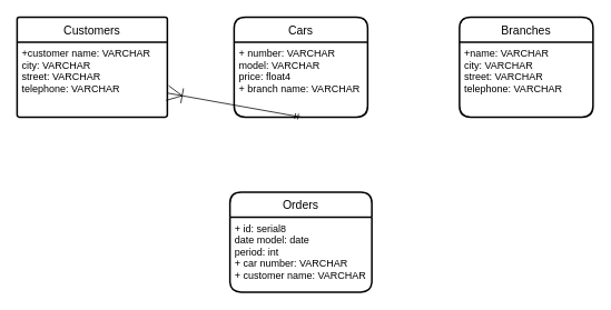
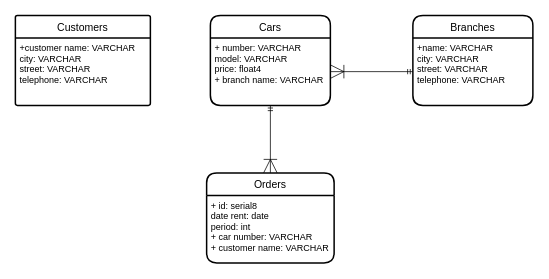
+ <mxCell id="10" value="" style="fontSize=12;html=1;endArrow=ERoneToMany;startArrow=ERmandOne;startSize=5;endSize=16;strokeWidth=1;exitX=0;exitY=0.5;exitDx=0;exitDy=0;entryX=1;entryY=0.5;entryDx=0;entryDy=0;" edge="1" parent="1" source="7" target="5"><mxGeometry width="100" height="100" relative="1" as="geometry"><mxPoint x="300" y="190" as="sourcePoint" /><mxPoint x="400" y="90" as="targetPoint" /></mxGeometry></mxCell>
- <mxCell id="11" value="" style="fontSize=12;html=1;endArrow=ERoneToMany;startArrow=ERmandOne;startSize=5;endSize=16;strokeWidth=1;exitX=0.5;exitY=1;exitDx=0;exitDy=0;" edge="1" parent="1" source="5" target="3"><mxGeometry width="100" height="100" relative="1" as="geometry"><mxPoint x="300" y="230" as="sourcePoint" /><mxPoint x="400" y="130" as="targetPoint" /></mxGeometry></mxCell>
+ <mxCell id="11" value="" style="fontSize=12;html=1;endArrow=ERoneToMany;startArrow=ERmandOne;startSize=5;endSize=16;strokeWidth=1;exitX=0.5;exitY=1;exitDx=0;exitDy=0;entryX=0.5;entryY=0;entryDx=0;entryDy=0;" edge="1" parent="1" source="5" target="8"><mxGeometry width="100" height="100" relative="1" as="geometry"><mxPoint x="300" y="230" as="sourcePoint" /><mxPoint x="400" y="130" as="targetPoint" /></mxGeometry></mxCell>
- <mxCell id="9" value="+ id: serial8&#10;date model: date&#10;period: int&#10;+ car number: VARCHAR &#10;+ customer name: VARCHAR" style="align=left;strokeColor=none;fillColor=none;spacingLeft=4;fontSize=12;verticalAlign=top;resizable=0;rotatable=0;part=1;" vertex="1" parent="8"><mxGeometry y="30" width="170" height="90" as="geometry" /></mxCell>
+ <mxCell id="9" value="+ id: serial8&#10;date rent: date&#10;period: int&#10;+ car number: VARCHAR &#10;+ customer name: VARCHAR" style="align=left;strokeColor=none;fillColor=none;spacingLeft=4;fontSize=12;verticalAlign=top;resizable=0;rotatable=0;part=1;" vertex="1" parent="8"><mxGeometry y="30" width="170" height="90" as="geometry" /></mxCell>
